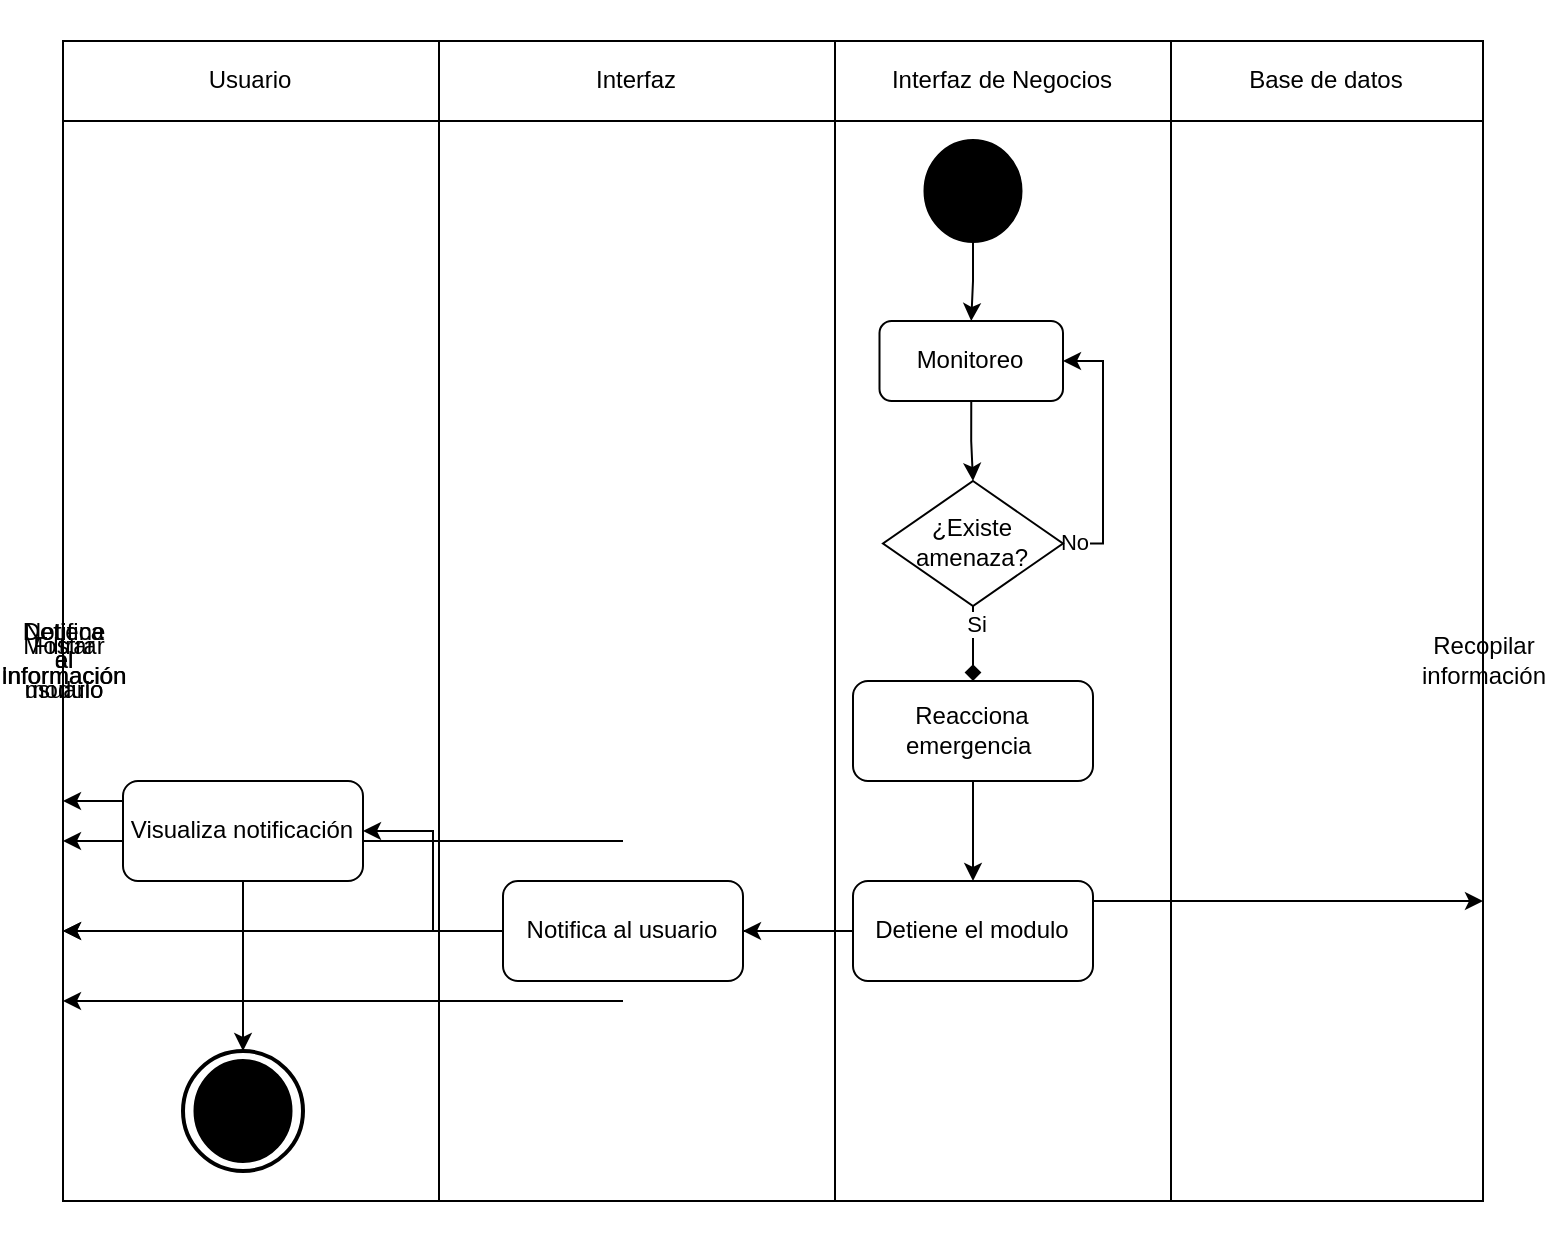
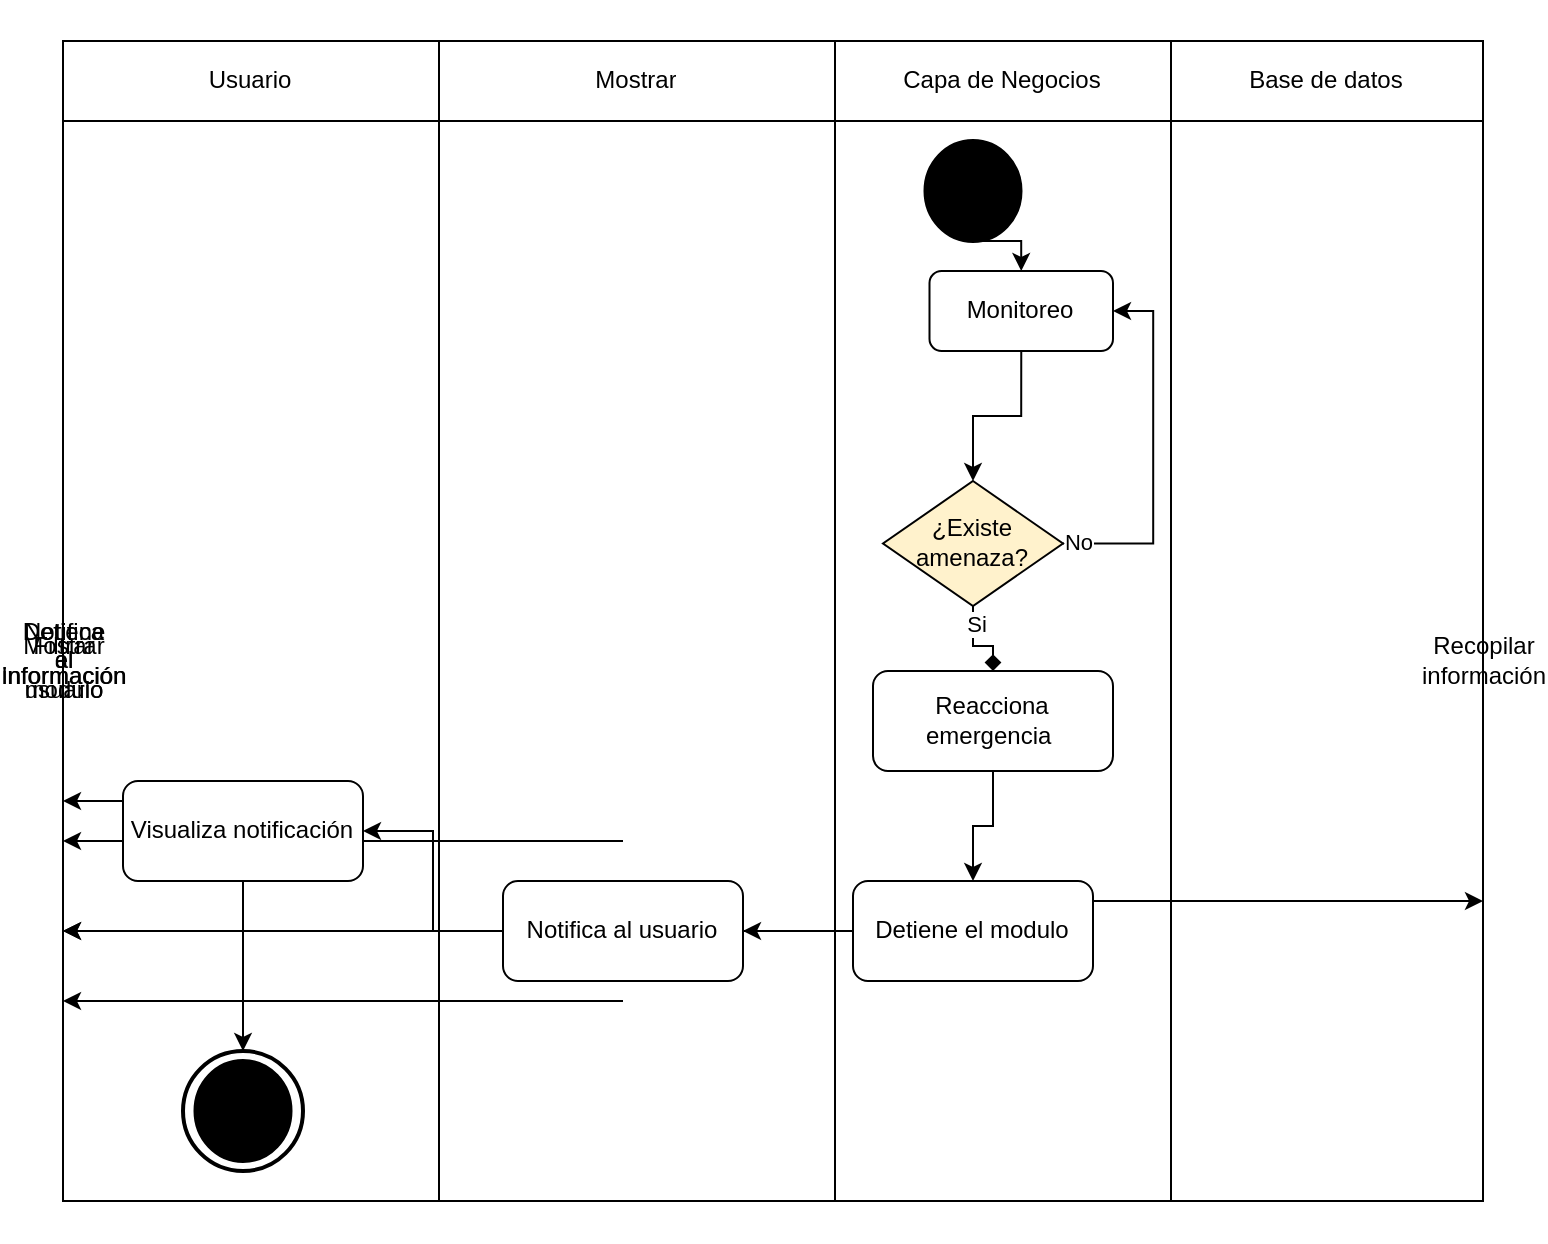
- <mxCell id="5" value="Interfaz" style="shape=partialRectangle;html=1;whiteSpace=wrap;connectable=0;strokeColor=inherit;overflow=hidden;fillColor=none;top=0;left=0;bottom=0;right=0;pointerEvents=1;" vertex="1" parent="3"><mxGeometry x="188" width="198" height="40" as="geometry"><mxRectangle width="198" height="40" as="alternateBounds" /></mxGeometry></mxCell>
+ <mxCell id="5" value="Mostrar" style="shape=partialRectangle;html=1;whiteSpace=wrap;connectable=0;strokeColor=inherit;overflow=hidden;fillColor=none;top=0;left=0;bottom=0;right=0;pointerEvents=1;" vertex="1" parent="3"><mxGeometry x="188" width="198" height="40" as="geometry"><mxRectangle width="198" height="40" as="alternateBounds" /></mxGeometry></mxCell>
- <mxCell id="6" value="Interfaz de Negocios" style="shape=partialRectangle;html=1;whiteSpace=wrap;connectable=0;strokeColor=inherit;overflow=hidden;fillColor=none;top=0;left=0;bottom=0;right=0;pointerEvents=1;" vertex="1" parent="3"><mxGeometry x="386" width="168" height="40" as="geometry"><mxRectangle width="168" height="40" as="alternateBounds" /></mxGeometry></mxCell>
+ <mxCell id="6" value="Capa de Negocios" style="shape=partialRectangle;html=1;whiteSpace=wrap;connectable=0;strokeColor=inherit;overflow=hidden;fillColor=none;top=0;left=0;bottom=0;right=0;pointerEvents=1;" vertex="1" parent="3"><mxGeometry x="386" width="168" height="40" as="geometry"><mxRectangle width="168" height="40" as="alternateBounds" /></mxGeometry></mxCell>
- <mxCell id="20" value="Monitoreo" style="rounded=1;whiteSpace=wrap;html=1;" vertex="1" parent="1"><mxGeometry x="428.25" y="160" width="91.75" height="40" as="geometry" /></mxCell>
+ <mxCell id="20" value="Monitoreo" style="rounded=1;whiteSpace=wrap;html=1;" vertex="1" parent="1"><mxGeometry x="453.25" y="135" width="91.75" height="40" as="geometry" /></mxCell>
- <mxCell id="27" value="¿Existe amenaza?" style="rhombus;whiteSpace=wrap;html=1;" vertex="1" parent="1"><mxGeometry x="430" y="240" width="90" height="62.5" as="geometry" /></mxCell>
+ <mxCell id="27" value="¿Existe amenaza?" style="rhombus;whiteSpace=wrap;html=1;fillColor=#fff2cc;" vertex="1" parent="1"><mxGeometry x="430" y="240" width="90" height="62.5" as="geometry" /></mxCell>
- <mxCell id="22" value="Reacciona emergencia&amp;nbsp;" style="rounded=1;whiteSpace=wrap;html=1;" vertex="1" parent="1"><mxGeometry x="415" y="340" width="120" height="50" as="geometry" /></mxCell>
+ <mxCell id="22" value="Reacciona emergencia&amp;nbsp;" style="rounded=1;whiteSpace=wrap;html=1;" vertex="1" parent="1"><mxGeometry x="425" y="335" width="120" height="50" as="geometry" /></mxCell>
